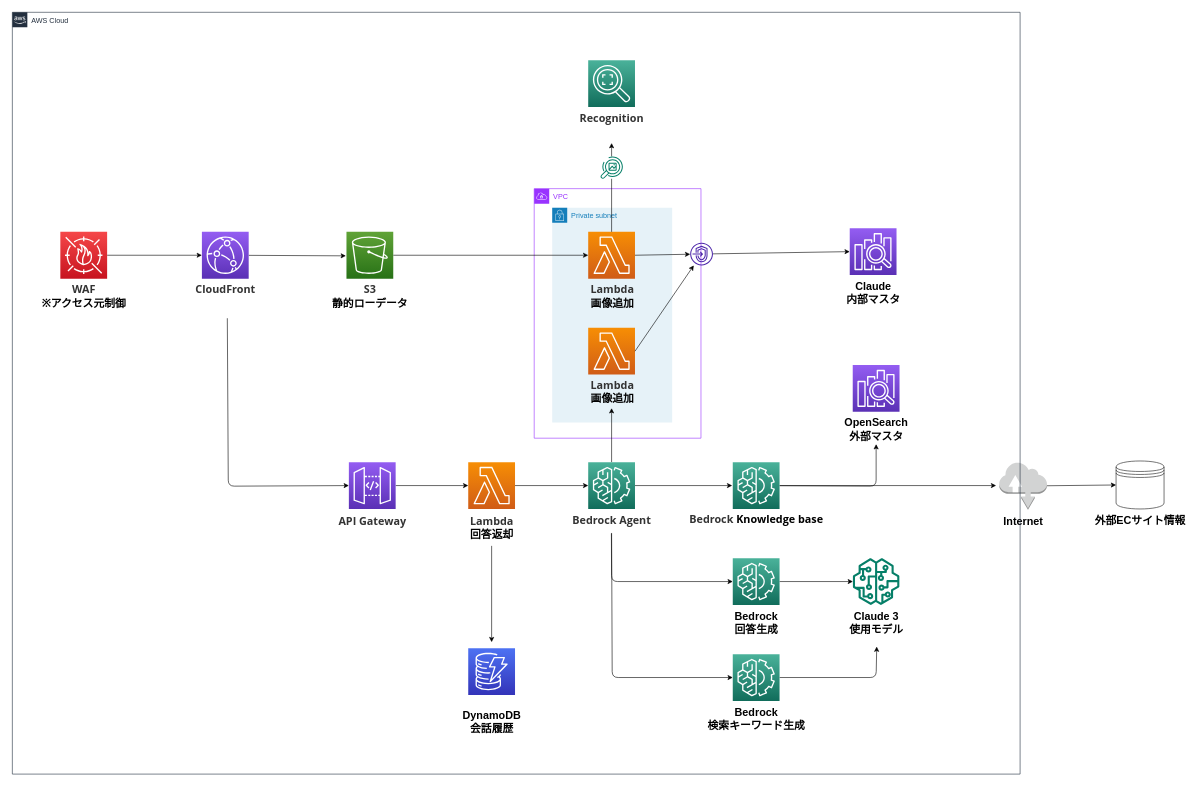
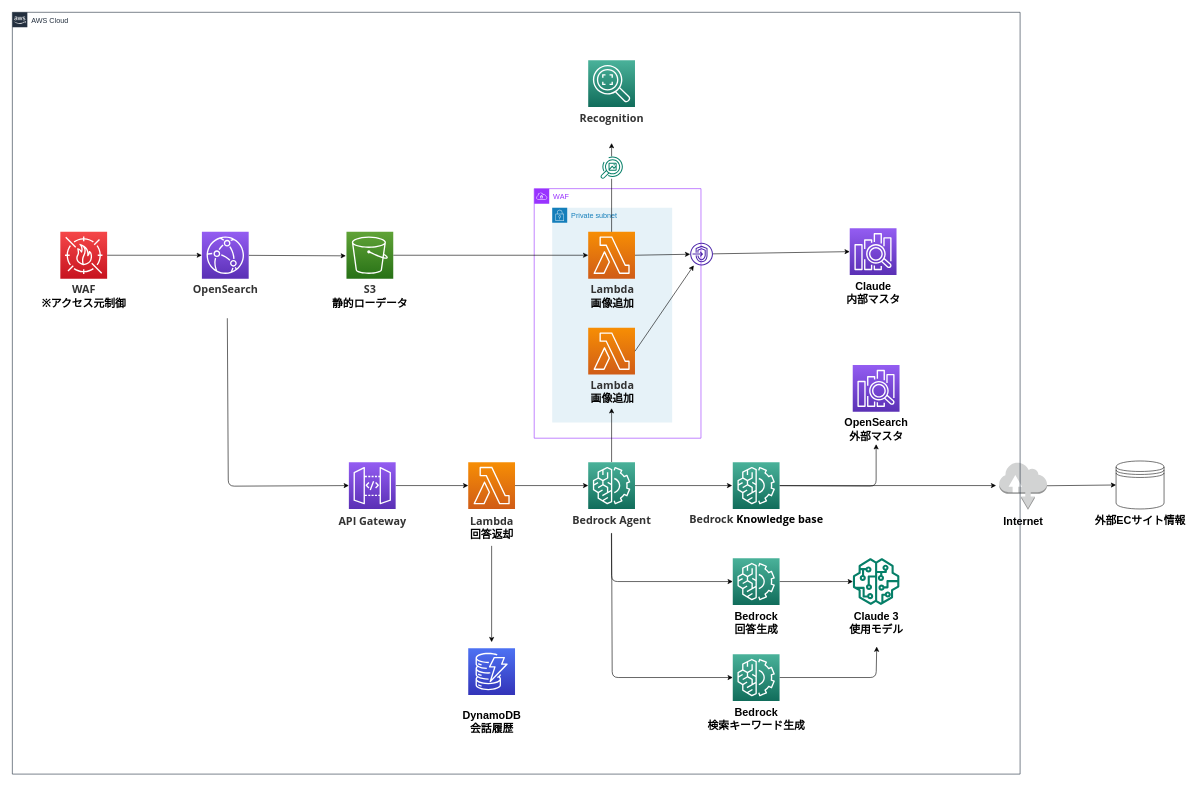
- <mxCell id="2" value="&lt;font color=&quot;#9933ff&quot;&gt;VPC&lt;/font&gt;" style="points=[[0,0],[0.25,0],[0.5,0],[0.75,0],[1,0],[1,0.25],[1,0.5],[1,0.75],[1,1],[0.75,1],[0.5,1],[0.25,1],[0,1],[0,0.75],[0,0.5],[0,0.25]];outlineConnect=0;gradientColor=none;html=1;whiteSpace=wrap;fontSize=12;fontStyle=0;container=1;pointerEvents=0;collapsible=0;recursiveResize=0;shape=mxgraph.aws4.group;grIcon=mxgraph.aws4.group_vpc;strokeColor=#9933FF;fillColor=none;verticalAlign=top;align=left;spacingLeft=30;fontColor=#AAB7B8;dashed=0;" vertex="1" parent="1"><mxGeometry x="890" y="314" width="278" height="416" as="geometry" /></mxCell>
+ <mxCell id="2" value="&lt;font color=&quot;#9933ff&quot;&gt;WAF&lt;/font&gt;" style="points=[[0,0],[0.25,0],[0.5,0],[0.75,0],[1,0],[1,0.25],[1,0.5],[1,0.75],[1,1],[0.75,1],[0.5,1],[0.25,1],[0,1],[0,0.75],[0,0.5],[0,0.25]];outlineConnect=0;gradientColor=none;html=1;whiteSpace=wrap;fontSize=12;fontStyle=0;container=1;pointerEvents=0;collapsible=0;recursiveResize=0;shape=mxgraph.aws4.group;grIcon=mxgraph.aws4.group_vpc;strokeColor=#9933FF;fillColor=none;verticalAlign=top;align=left;spacingLeft=30;fontColor=#AAB7B8;dashed=0;" vertex="1" parent="1"><mxGeometry x="890" y="314" width="278" height="416" as="geometry" /></mxCell>
- <mxCell id="54" value="&lt;font style=&quot;font-size: 18px;&quot;&gt;&lt;span style=&quot;overflow-wrap: anywhere; font-family: &amp;quot;Open Sans&amp;quot;; color: rgb(51, 51, 51); font-weight: bold; line-height: 20px;&quot; data-cacoo-text-style=&quot;{&amp;quot;backgroundColor&amp;quot;:&amp;quot;&amp;quot;,&amp;quot;bold&amp;quot;:true,&amp;quot;color&amp;quot;:&amp;quot;333333&amp;quot;,&amp;quot;font&amp;quot;:&amp;quot;Open Sans&amp;quot;,&amp;quot;index&amp;quot;:0,&amp;quot;italic&amp;quot;:false,&amp;quot;size&amp;quot;:18,&amp;quot;strikeThrough&amp;quot;:false,&amp;quot;underline&amp;quot;:false}&quot; class=&quot;text-edit&quot;&gt;CloudFront&lt;br&gt;&lt;/span&gt;&lt;b&gt;&lt;br&gt;&lt;/b&gt;&lt;/font&gt;" style="text;html=1;align=center;verticalAlign=middle;resizable=0;points=[];autosize=1;strokeColor=none;fillColor=none;" vertex="1" parent="1"><mxGeometry x="310" y="464" width="130" height="60" as="geometry" /></mxCell>
+ <mxCell id="54" value="&lt;font style=&quot;font-size: 18px;&quot;&gt;&lt;span style=&quot;overflow-wrap: anywhere; font-family: &amp;quot;Open Sans&amp;quot;; color: rgb(51, 51, 51); font-weight: bold; line-height: 20px;&quot; data-cacoo-text-style=&quot;{&amp;quot;backgroundColor&amp;quot;:&amp;quot;&amp;quot;,&amp;quot;bold&amp;quot;:true,&amp;quot;color&amp;quot;:&amp;quot;333333&amp;quot;,&amp;quot;font&amp;quot;:&amp;quot;Open Sans&amp;quot;,&amp;quot;index&amp;quot;:0,&amp;quot;italic&amp;quot;:false,&amp;quot;size&amp;quot;:18,&amp;quot;strikeThrough&amp;quot;:false,&amp;quot;underline&amp;quot;:false}&quot; class=&quot;text-edit&quot;&gt;OpenSearch&lt;br&gt;&lt;/span&gt;&lt;b&gt;&lt;br&gt;&lt;/b&gt;&lt;/font&gt;" style="text;html=1;align=center;verticalAlign=middle;resizable=0;points=[];autosize=1;strokeColor=none;fillColor=none;" vertex="1" parent="1"><mxGeometry x="310" y="464" width="130" height="60" as="geometry" /></mxCell>
